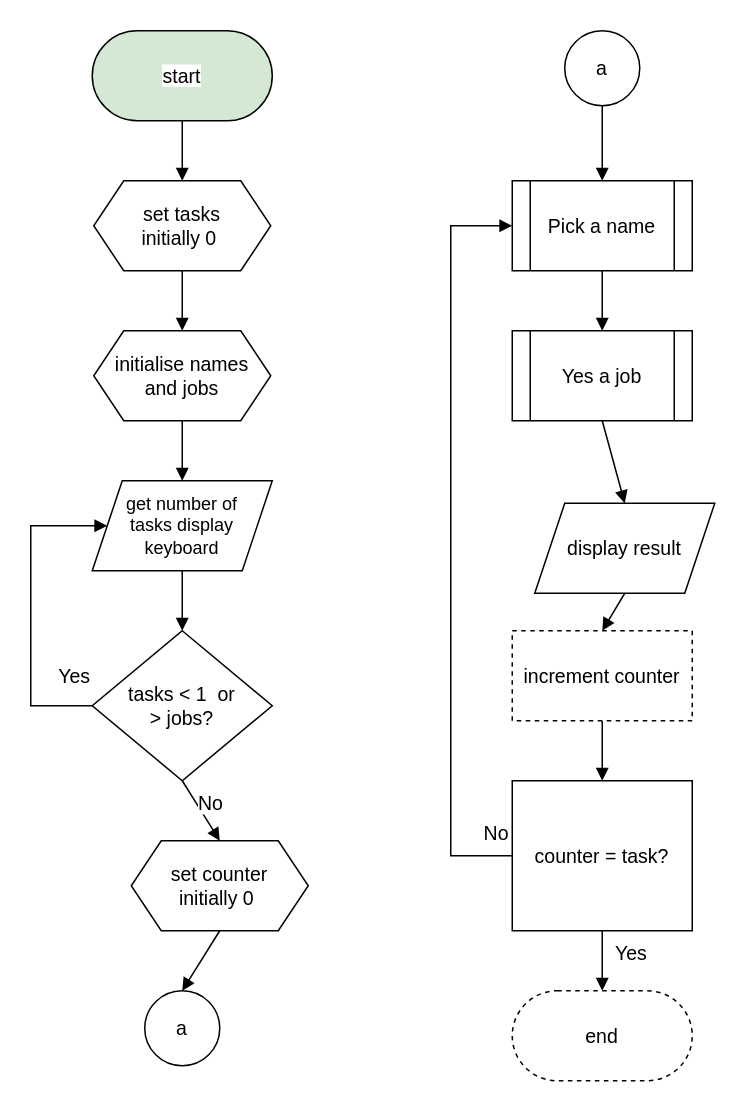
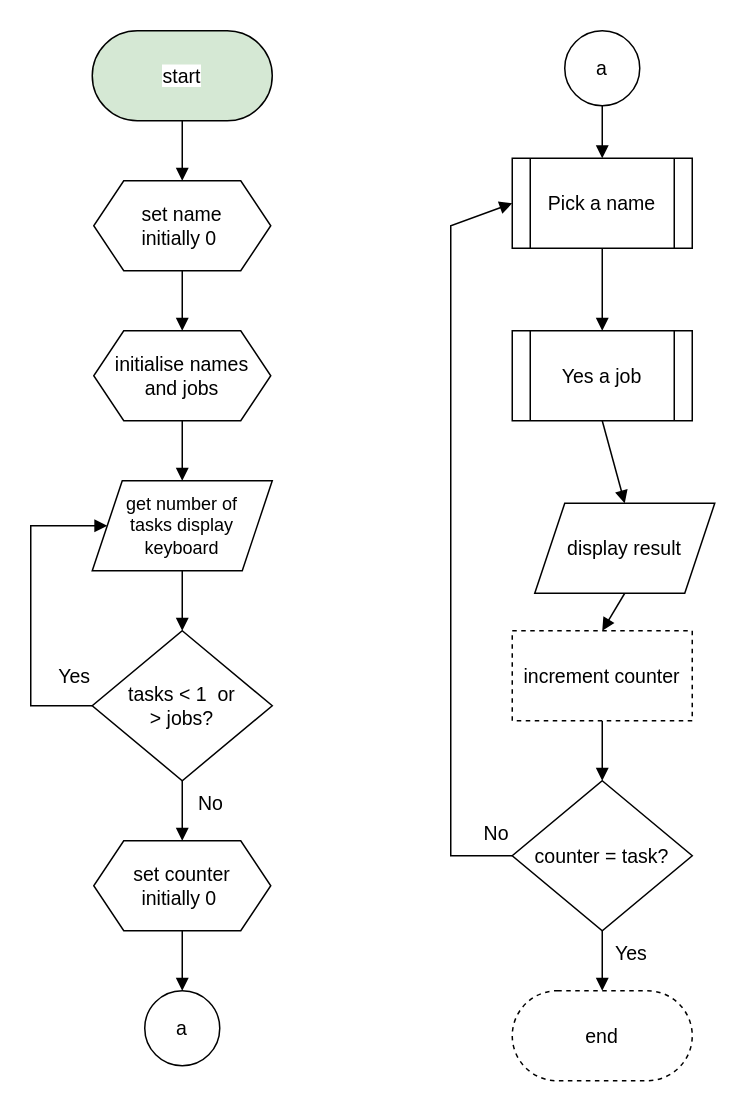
- <mxCell id="8" value="set tasks&lt;div style=&quot;font-size: 13px;&quot;&gt;initially 0&amp;nbsp;&lt;/div&gt;" style="shape=hexagon;perimeter=hexagonPerimeter2;whiteSpace=wrap;html=1;fixedSize=1;fontFamily=Helvetica;fontSize=13;fontColor=default;labelBackgroundColor=default;" vertex="1" parent="1"><mxGeometry x="62" y="120" width="118" height="60" as="geometry" /></mxCell>
+ <mxCell id="8" value="set name&lt;div style=&quot;font-size: 13px;&quot;&gt;initially 0&amp;nbsp;&lt;/div&gt;" style="shape=hexagon;perimeter=hexagonPerimeter2;whiteSpace=wrap;html=1;fixedSize=1;fontFamily=Helvetica;fontSize=13;fontColor=default;labelBackgroundColor=default;" vertex="1" parent="1"><mxGeometry x="62" y="120" width="118" height="60" as="geometry" /></mxCell>
- <mxCell id="19" value="Pick a name" style="shape=process;whiteSpace=wrap;html=1;backgroundOutline=1;fontFamily=Helvetica;fontSize=13;fontColor=default;labelBackgroundColor=default;" vertex="1" parent="1"><mxGeometry x="341" y="120" width="120" height="60" as="geometry" /></mxCell>
+ <mxCell id="19" value="Pick a name" style="shape=process;whiteSpace=wrap;html=1;backgroundOutline=1;fontFamily=Helvetica;fontSize=13;fontColor=default;labelBackgroundColor=default;" vertex="1" parent="1"><mxGeometry x="341" y="105" width="120" height="60" as="geometry" /></mxCell>
- <mxCell id="4" value="&lt;div style=&quot;font-size: 13px;&quot;&gt;counter = task?&lt;/div&gt;" style="whiteSpace=wrap;html=1;fontFamily=Helvetica;fontSize=13;fontColor=default;labelBackgroundColor=default;rounded=0;" vertex="1" parent="1"><mxGeometry x="341" y="520" width="120" height="100" as="geometry" /></mxCell>
+ <mxCell id="4" value="&lt;div style=&quot;font-size: 13px;&quot;&gt;counter = task?&lt;/div&gt;" style="rhombus;whiteSpace=wrap;html=1;fontFamily=Helvetica;fontSize=13;fontColor=default;labelBackgroundColor=default;" vertex="1" parent="1"><mxGeometry x="341" y="520" width="120" height="100" as="geometry" /></mxCell>
- <mxCell id="6" value="set counter&lt;div style=&quot;font-size: 13px;&quot;&gt;initially 0&amp;nbsp;&lt;/div&gt;" style="shape=hexagon;perimeter=hexagonPerimeter2;whiteSpace=wrap;html=1;fixedSize=1;fontFamily=Helvetica;fontSize=13;fontColor=default;labelBackgroundColor=default;" vertex="1" parent="1"><mxGeometry x="87" y="560" width="118" height="60" as="geometry" /></mxCell>
+ <mxCell id="6" value="set counter&lt;div style=&quot;font-size: 13px;&quot;&gt;initially 0&amp;nbsp;&lt;/div&gt;" style="shape=hexagon;perimeter=hexagonPerimeter2;whiteSpace=wrap;html=1;fixedSize=1;fontFamily=Helvetica;fontSize=13;fontColor=default;labelBackgroundColor=default;" vertex="1" parent="1"><mxGeometry x="62" y="560" width="118" height="60" as="geometry" /></mxCell>
